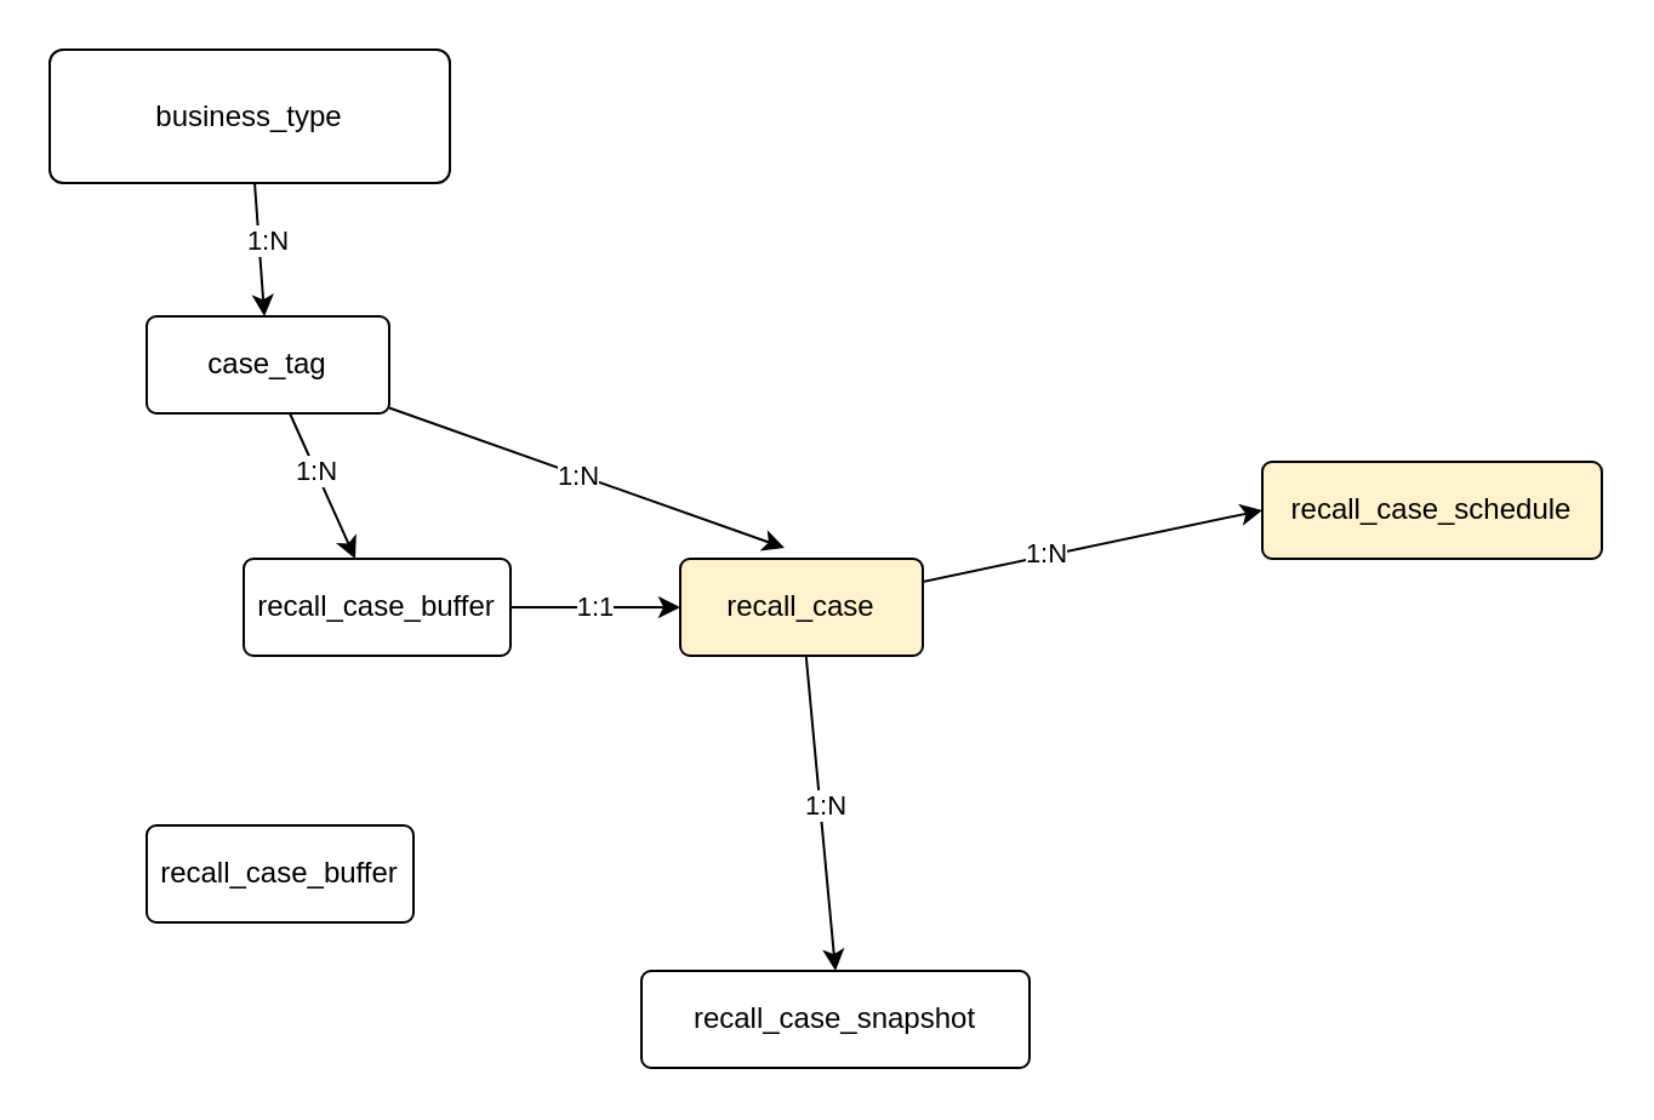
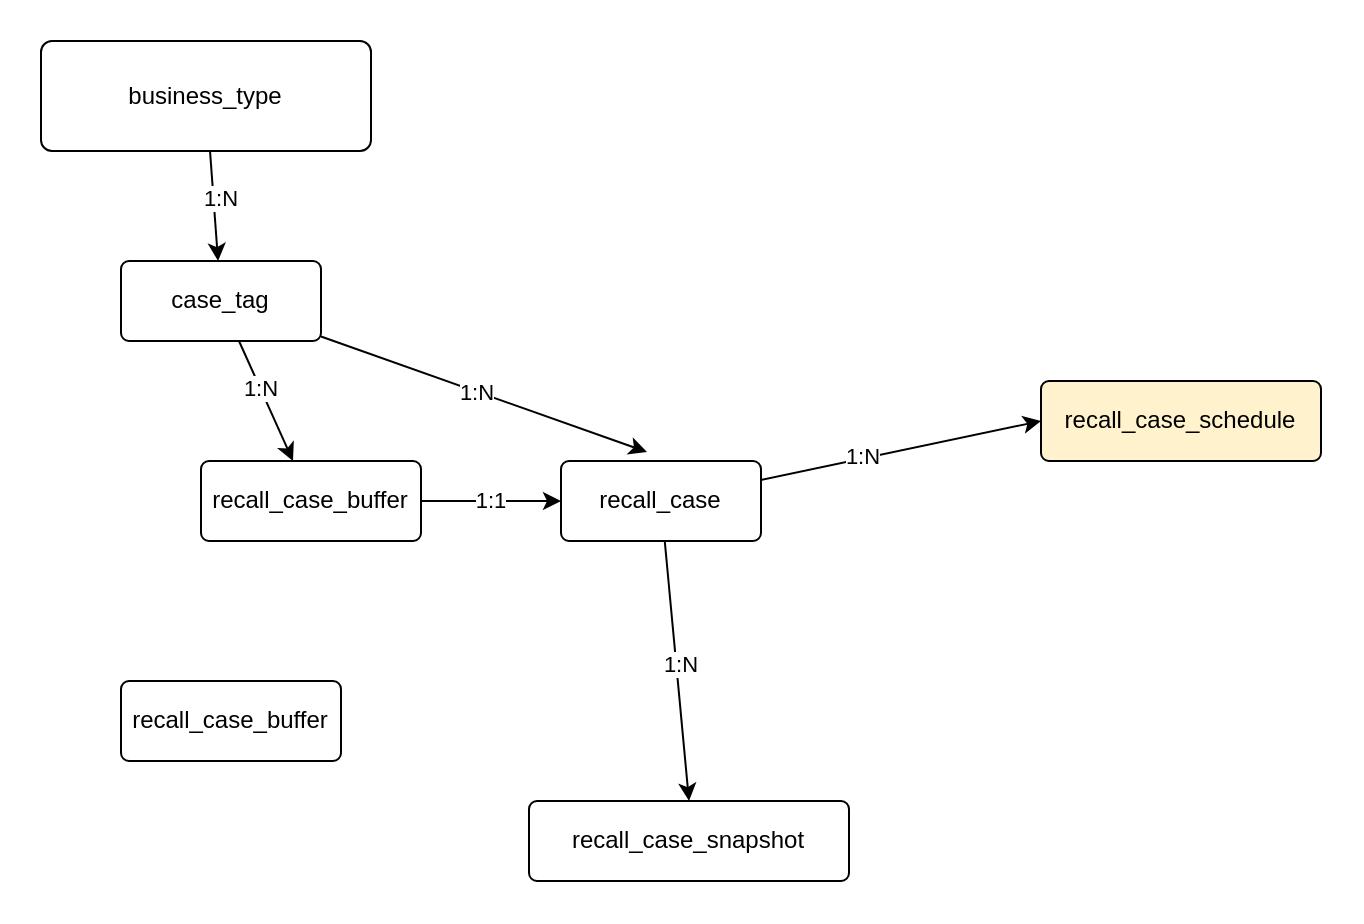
- <mxCell id="8" value="recall_case" style="rounded=1;arcSize=10;whiteSpace=wrap;html=1;align=center;fillColor=#fff2cc;" vertex="1" parent="1"><mxGeometry x="280" y="230" width="100" height="40" as="geometry" /></mxCell>
+ <mxCell id="8" value="recall_case" style="rounded=1;arcSize=10;whiteSpace=wrap;html=1;align=center;" vertex="1" parent="1"><mxGeometry x="280" y="230" width="100" height="40" as="geometry" /></mxCell>
